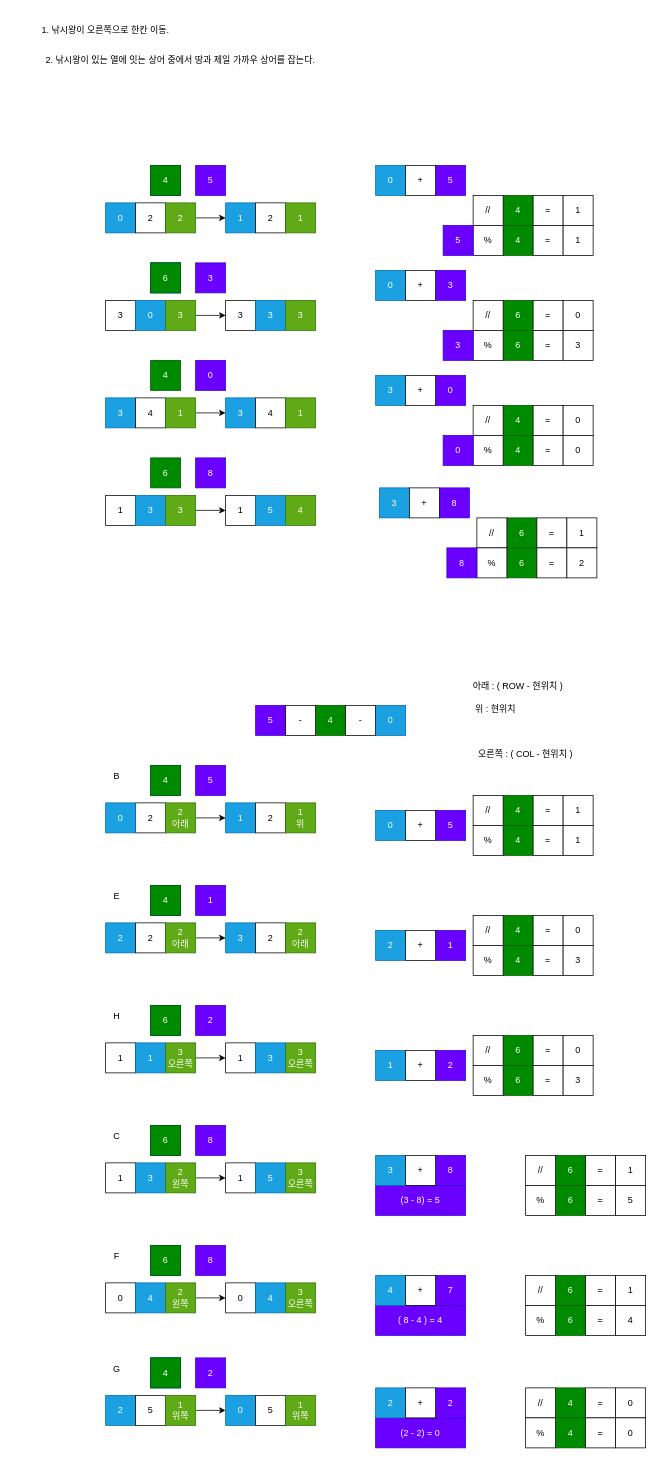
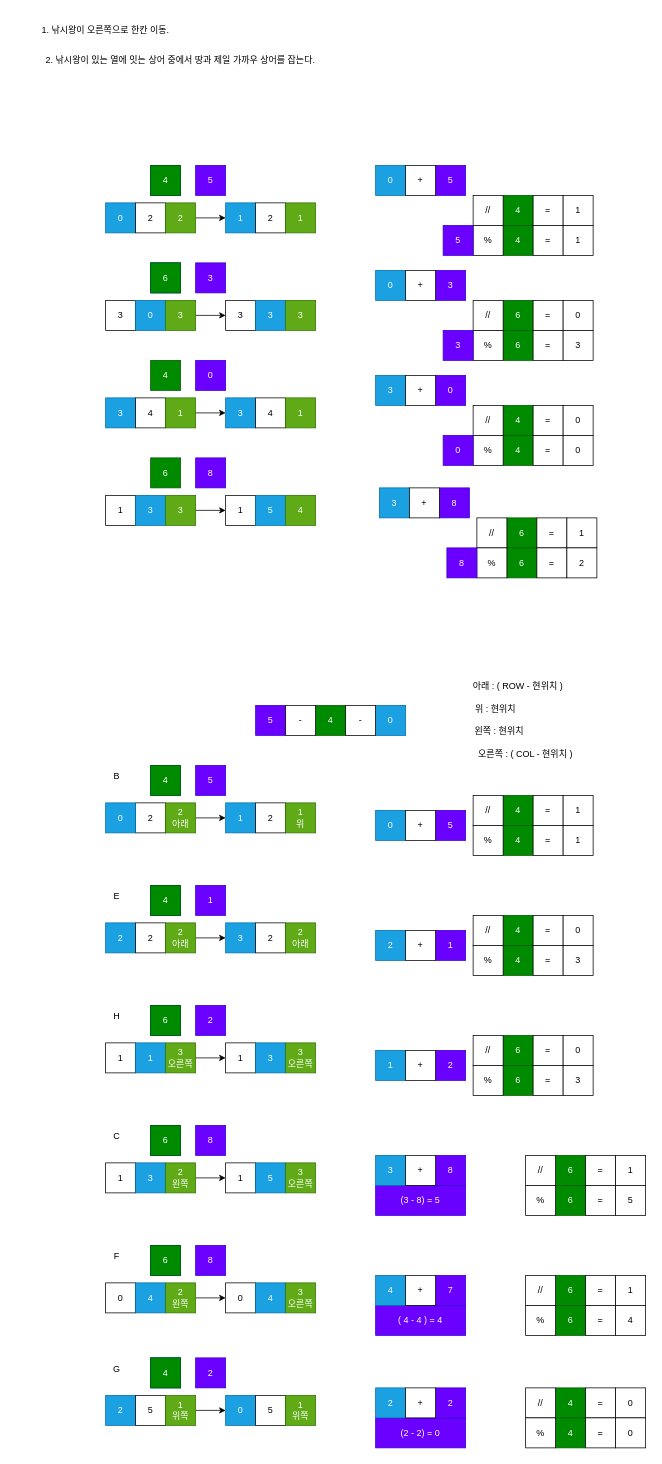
+ <mxCell id="209" value="왼쪽 : 현위치" style="text;html=1;strokeColor=none;fillColor=none;align=center;verticalAlign=middle;whiteSpace=wrap;rounded=0;" vertex="1" parent="1"><mxGeometry x="580" y="960" width="170" height="30" as="geometry" /></mxCell>
- <mxCell id="185" value="( 8 - 4 ) = 4" style="rounded=0;whiteSpace=wrap;html=1;fillColor=#6a00ff;fontColor=#ffffff;strokeColor=#3700CC;" vertex="1" parent="1"><mxGeometry x="500" y="1740" width="120" height="40" as="geometry" /></mxCell>
+ <mxCell id="185" value="( 4 - 4 ) = 4" style="rounded=0;whiteSpace=wrap;html=1;fillColor=#6a00ff;fontColor=#ffffff;strokeColor=#3700CC;" vertex="1" parent="1"><mxGeometry x="500" y="1740" width="120" height="40" as="geometry" /></mxCell>
